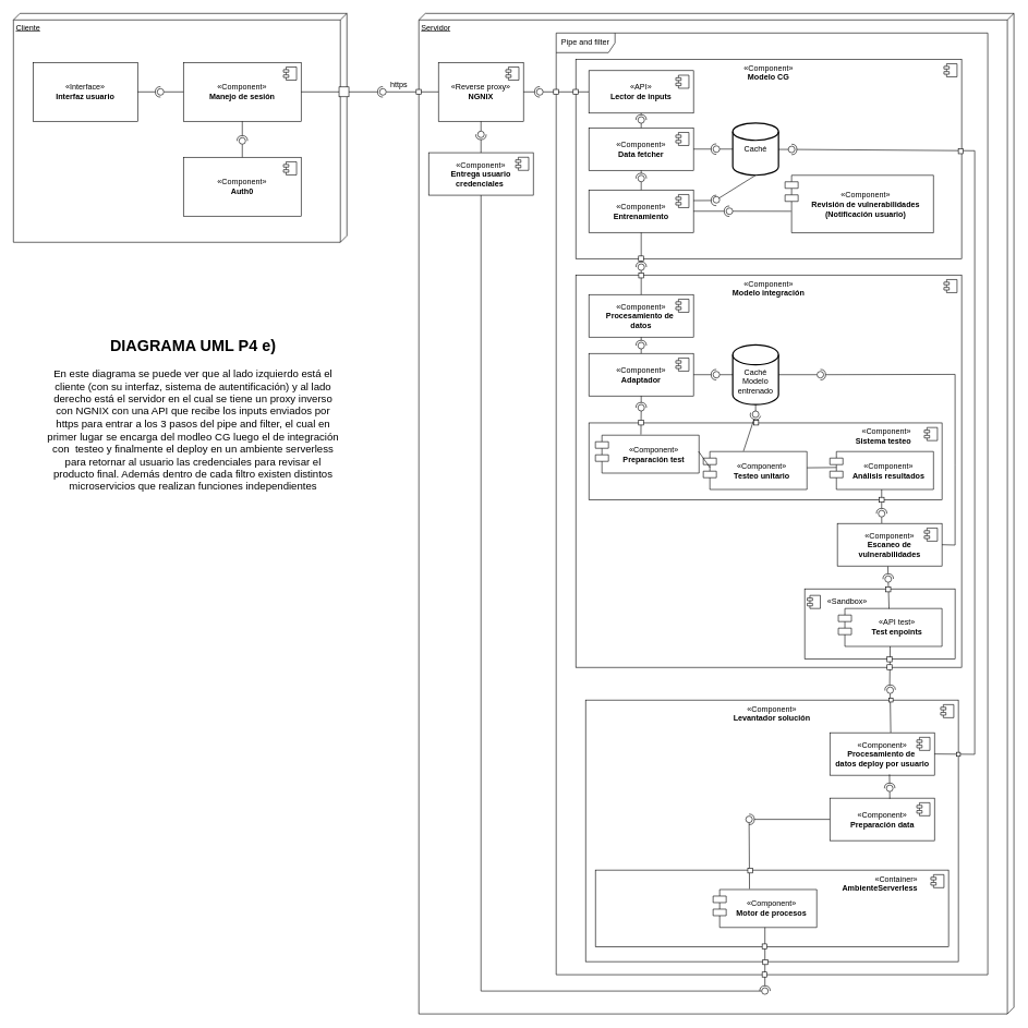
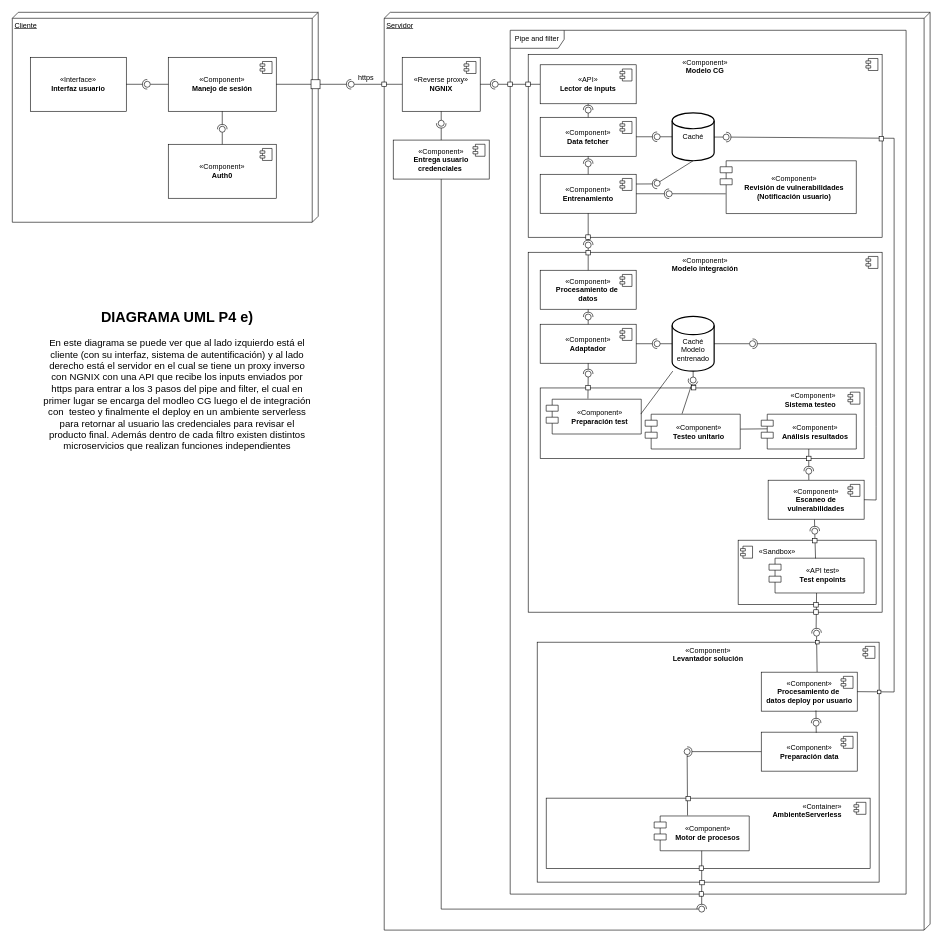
- <mxCell id="85" value="" style="rounded=0;orthogonalLoop=1;jettySize=auto;html=1;endArrow=none;endFill=0;sketch=0;sourcePerimeterSpacing=0;targetPerimeterSpacing=0;exitX=0.995;exitY=0.427;exitDx=0;exitDy=0;exitPerimeter=0;entryX=0.063;entryY=0.421;entryDx=0;entryDy=0;entryPerimeter=0;" edge="1" parent="1" source="82" target="83"><mxGeometry relative="1" as="geometry"><mxPoint x="1068.5" y="722" as="sourcePoint" /><mxPoint x="1075.5" y="660" as="targetPoint" /></mxGeometry></mxCell>
+ <mxCell id="85" value="" style="rounded=0;orthogonalLoop=1;jettySize=auto;html=1;endArrow=none;endFill=0;sketch=0;sourcePerimeterSpacing=0;targetPerimeterSpacing=0;exitX=0.995;exitY=0.427;exitDx=0;exitDy=0;exitPerimeter=0;" edge="1" parent="1" source="82" target="75"><mxGeometry relative="1" as="geometry"><mxPoint x="1068.5" y="722" as="sourcePoint" /><mxPoint x="1075.5" y="660" as="targetPoint" /></mxGeometry></mxCell>
